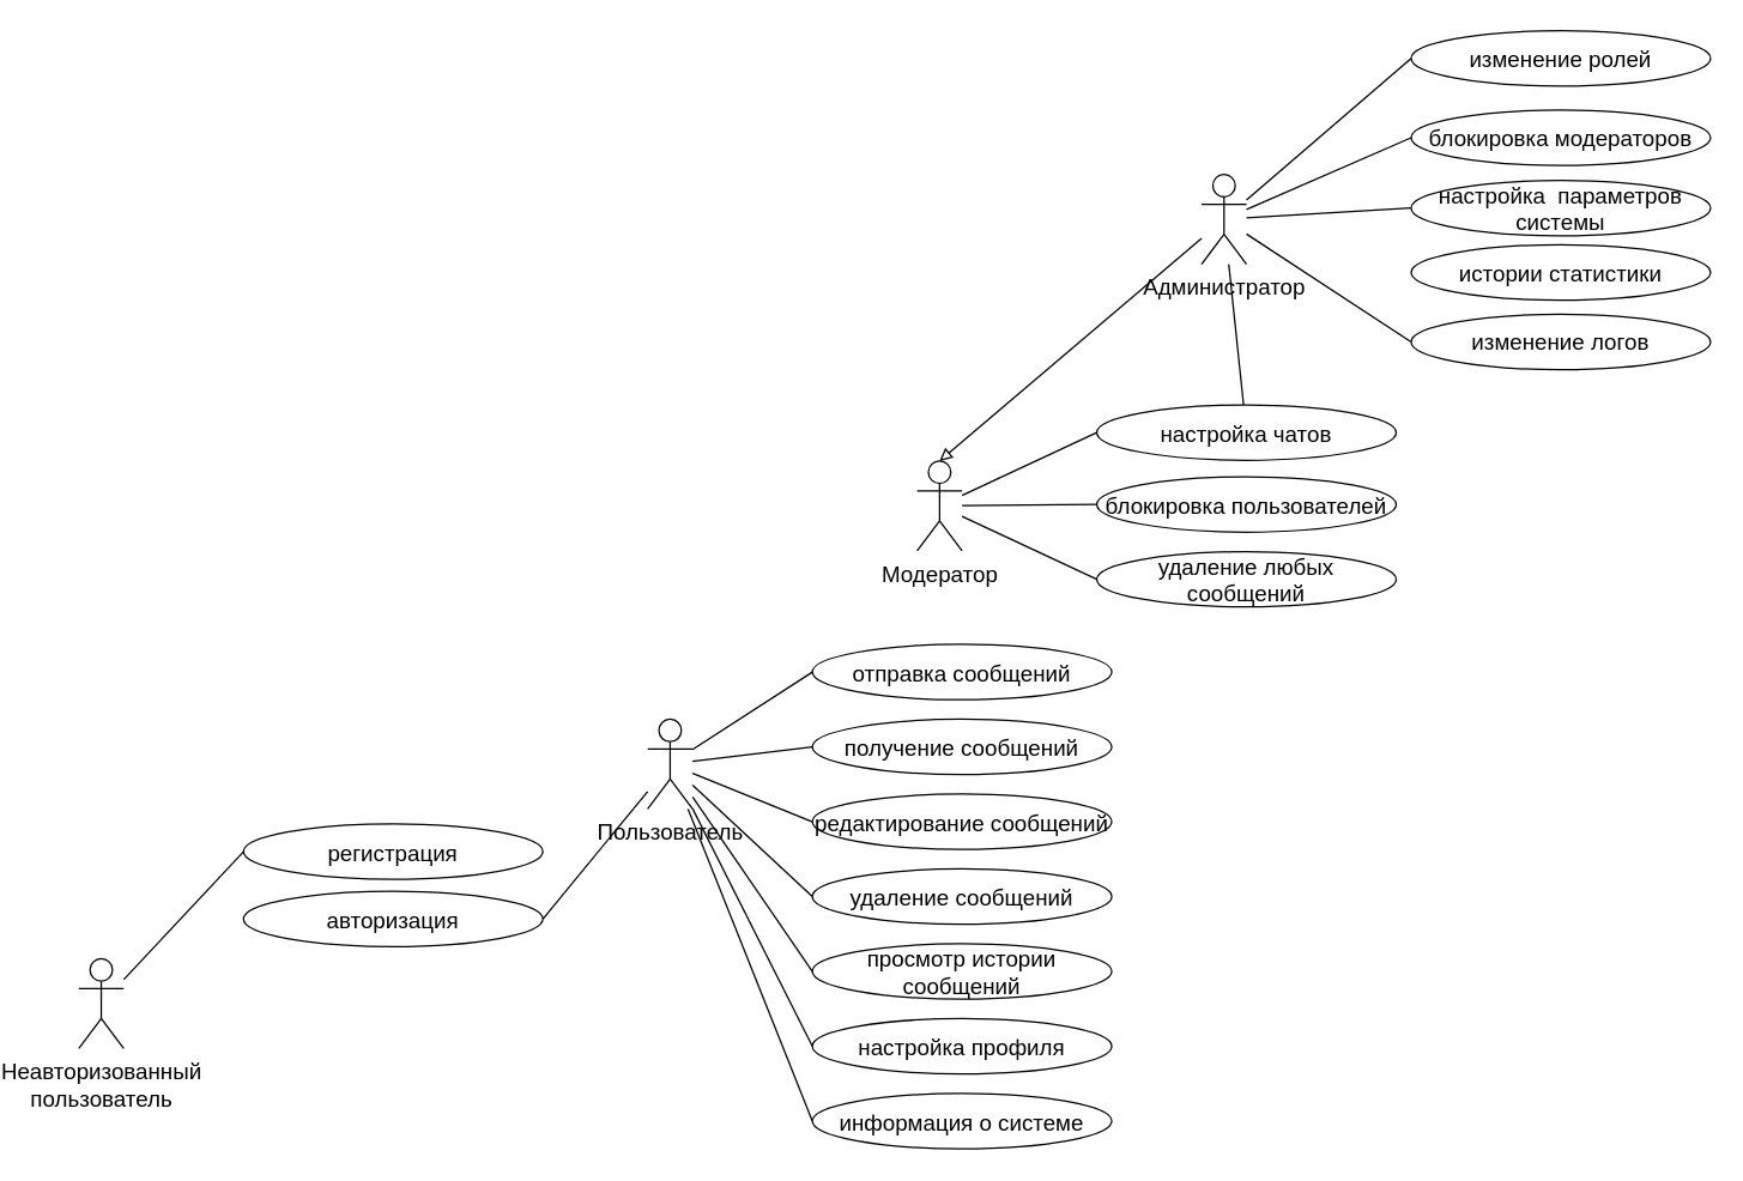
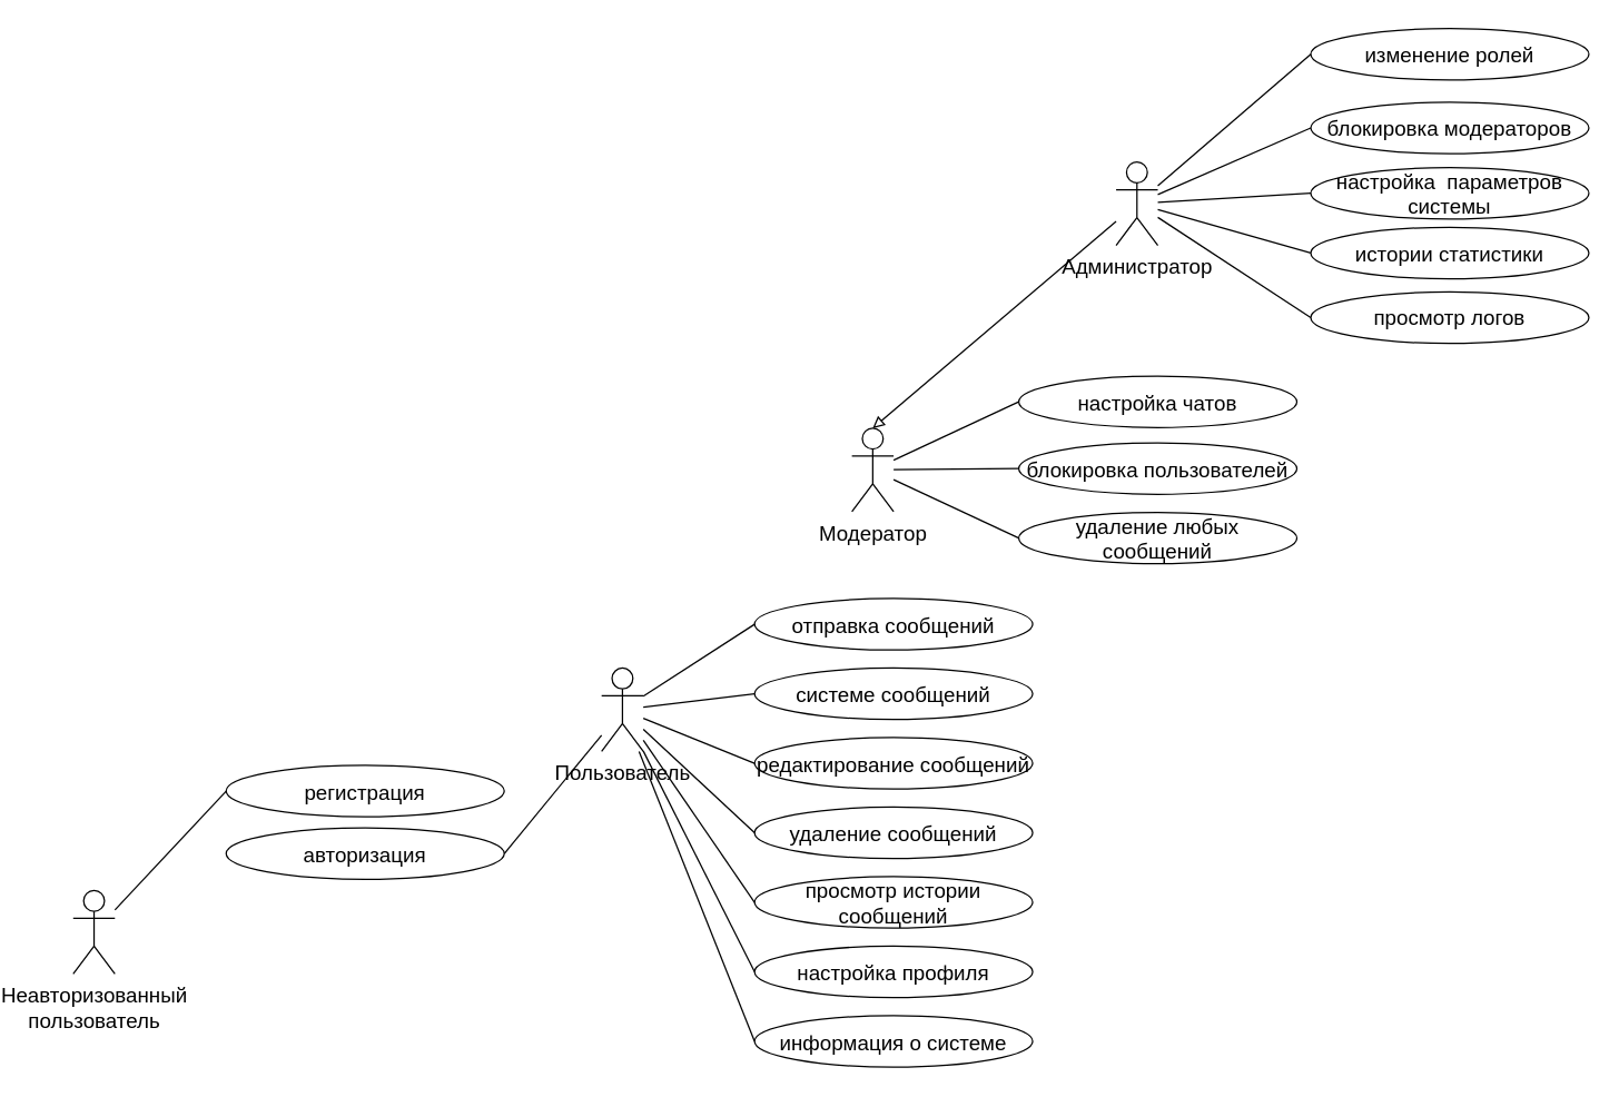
- <mxCell id="20" style="rounded=0;orthogonalLoop=1;jettySize=auto;html=1;endArrow=none;startFill=0;fontFamily=Helvetica;fontSize=15;" parent="1" source="22" target="32" edge="1"><mxGeometry relative="1" as="geometry" /></mxCell>
+ <mxCell id="20" style="rounded=0;orthogonalLoop=1;jettySize=auto;html=1;entryX=0;entryY=0.5;entryDx=0;entryDy=0;endArrow=none;startFill=0;fontFamily=Helvetica;fontSize=15;" parent="1" source="22" target="38" edge="1"><mxGeometry relative="1" as="geometry" /></mxCell>
- <mxCell id="39" value="изменение логов" style="ellipse;whiteSpace=wrap;html=1;fontFamily=Helvetica;fontSize=15;" parent="1" vertex="1"><mxGeometry x="910" y="209.5" width="200" height="37" as="geometry" /></mxCell>
+ <mxCell id="39" value="просмотр логов" style="ellipse;whiteSpace=wrap;html=1;fontFamily=Helvetica;fontSize=15;" parent="1" vertex="1"><mxGeometry x="910" y="209.5" width="200" height="37" as="geometry" /></mxCell>
- <mxCell id="27" value="получение сообщений" style="ellipse;whiteSpace=wrap;html=1;fontFamily=Helvetica;fontSize=15;" parent="1" vertex="1"><mxGeometry x="510" y="480" width="200" height="37" as="geometry" /></mxCell>
+ <mxCell id="27" value="системе сообщений" style="ellipse;whiteSpace=wrap;html=1;fontFamily=Helvetica;fontSize=15;" parent="1" vertex="1"><mxGeometry x="510" y="480" width="200" height="37" as="geometry" /></mxCell>
